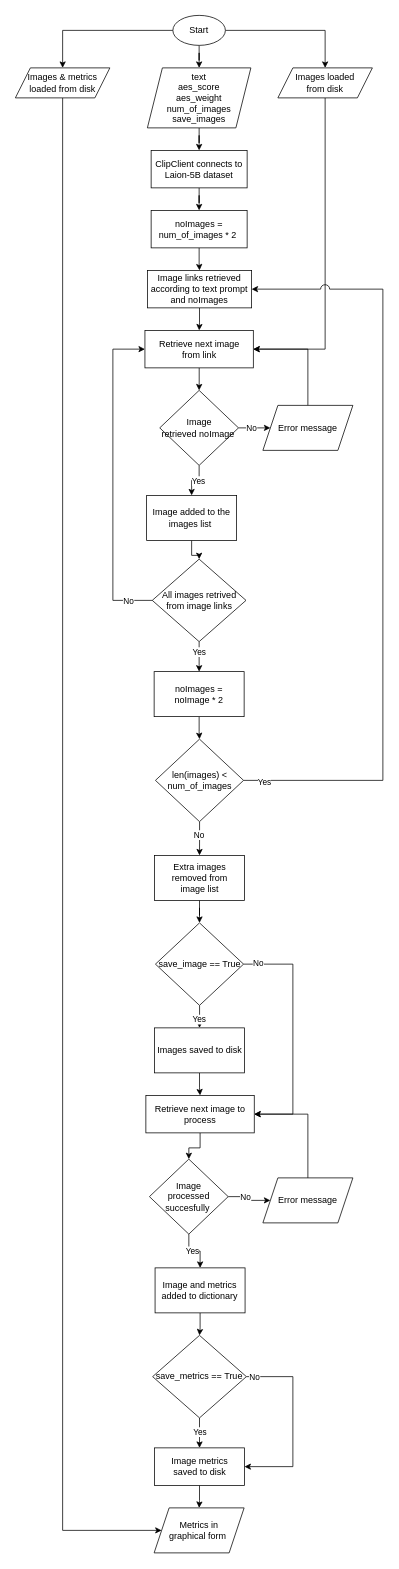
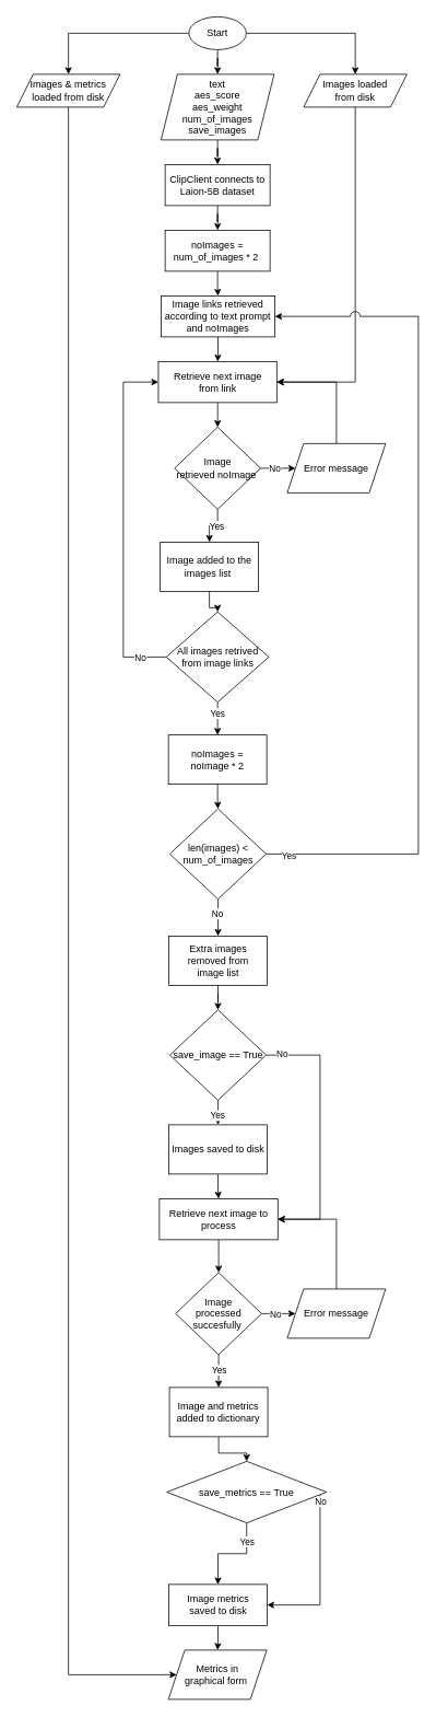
- <mxCell id="56" value="Image &lt;br&gt;processed&lt;br&gt;succesfully&amp;nbsp;" style="rhombus;whiteSpace=wrap;html=1;rounded=0;" vertex="1" parent="1"><mxGeometry x="198.75" y="1545" width="105" height="100" as="geometry" /></mxCell>
+ <mxCell id="56" value="Image &lt;br&gt;processed&lt;br&gt;succesfully&amp;nbsp;" style="rhombus;whiteSpace=wrap;html=1;rounded=0;" vertex="1" parent="1"><mxGeometry x="213.75" y="1550" width="105" height="100" as="geometry" /></mxCell>
- <mxCell id="65" value="save_metrics == True" style="rhombus;whiteSpace=wrap;html=1;rounded=0;" vertex="1" parent="1"><mxGeometry x="203" y="1780" width="125" height="110" as="geometry" /></mxCell>
+ <mxCell id="65" value="save_metrics == True" style="rhombus;whiteSpace=wrap;html=1;rounded=0;" vertex="1" parent="1"><mxGeometry x="203" y="1780" width="195" height="75" as="geometry" /></mxCell>
